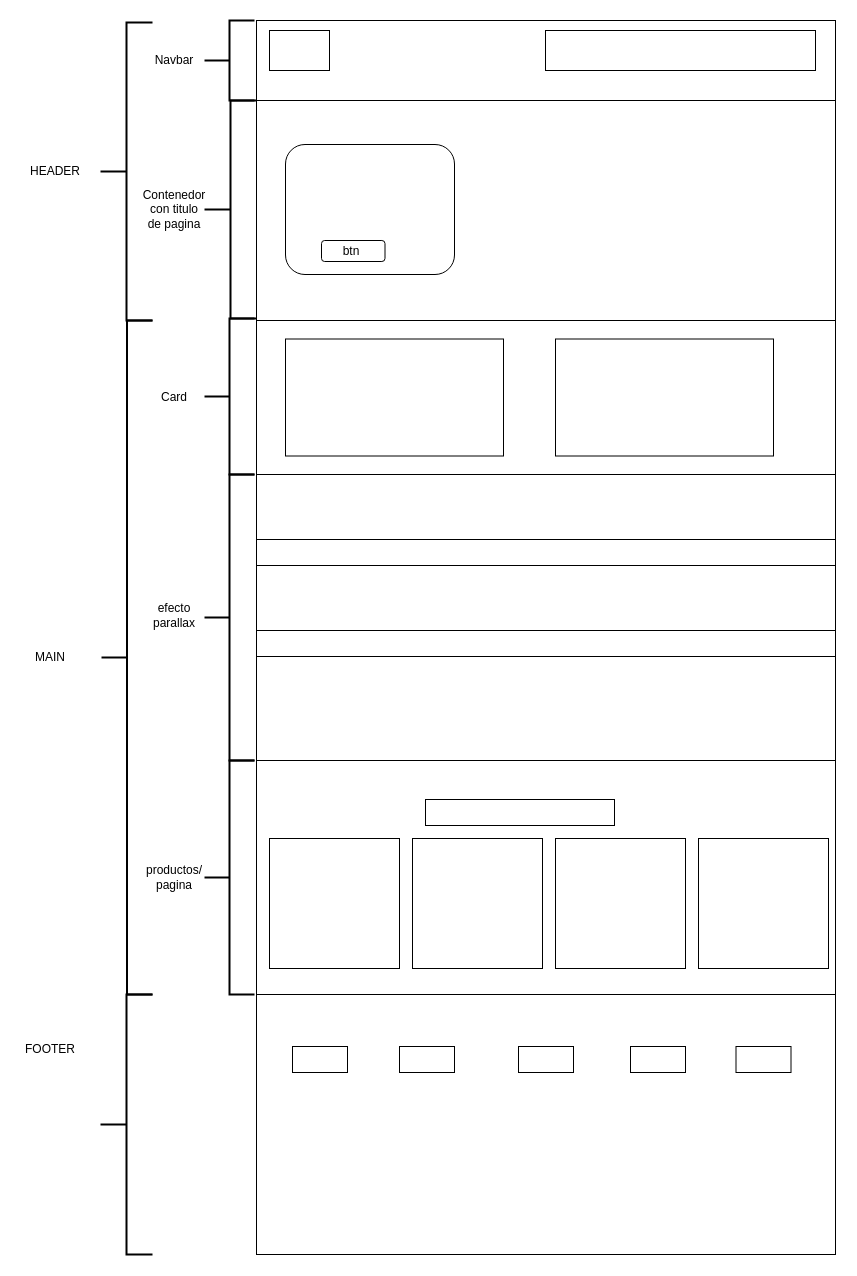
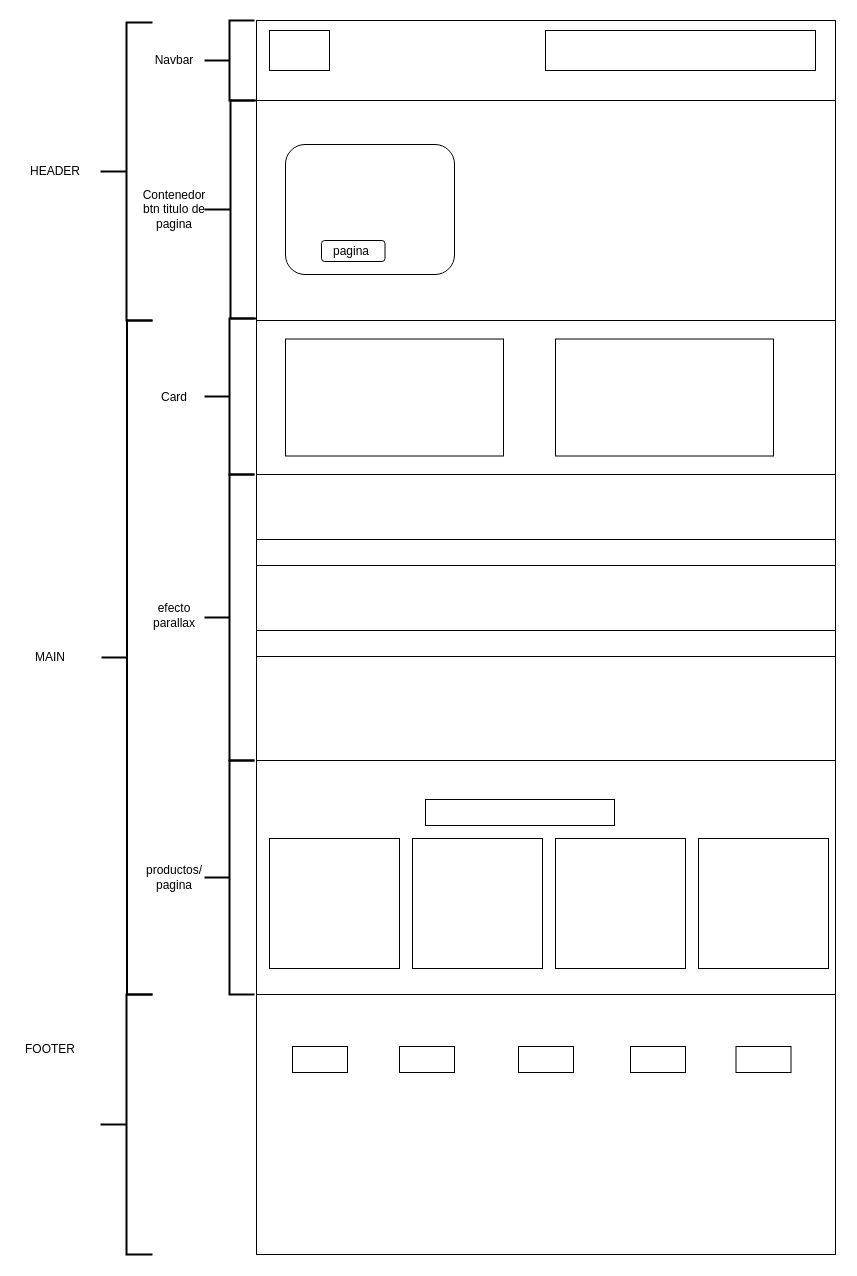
- <mxCell id="32" value="Contenedor con titulo de pagina" style="text;html=1;align=center;verticalAlign=middle;whiteSpace=wrap;rounded=0;" vertex="1" parent="1"><mxGeometry x="144" y="194" width="60" height="30" as="geometry" /></mxCell>
+ <mxCell id="32" value="Contenedor btn titulo de pagina" style="text;html=1;align=center;verticalAlign=middle;whiteSpace=wrap;rounded=0;" vertex="1" parent="1"><mxGeometry x="144" y="194" width="60" height="30" as="geometry" /></mxCell>
- <mxCell id="35" value="btn" style="text;html=1;align=center;verticalAlign=middle;whiteSpace=wrap;rounded=0;" vertex="1" parent="1"><mxGeometry x="321" y="235.5" width="60" height="30" as="geometry" /></mxCell>
+ <mxCell id="35" value="pagina" style="text;html=1;align=center;verticalAlign=middle;whiteSpace=wrap;rounded=0;" vertex="1" parent="1"><mxGeometry x="321" y="235.5" width="60" height="30" as="geometry" /></mxCell>
